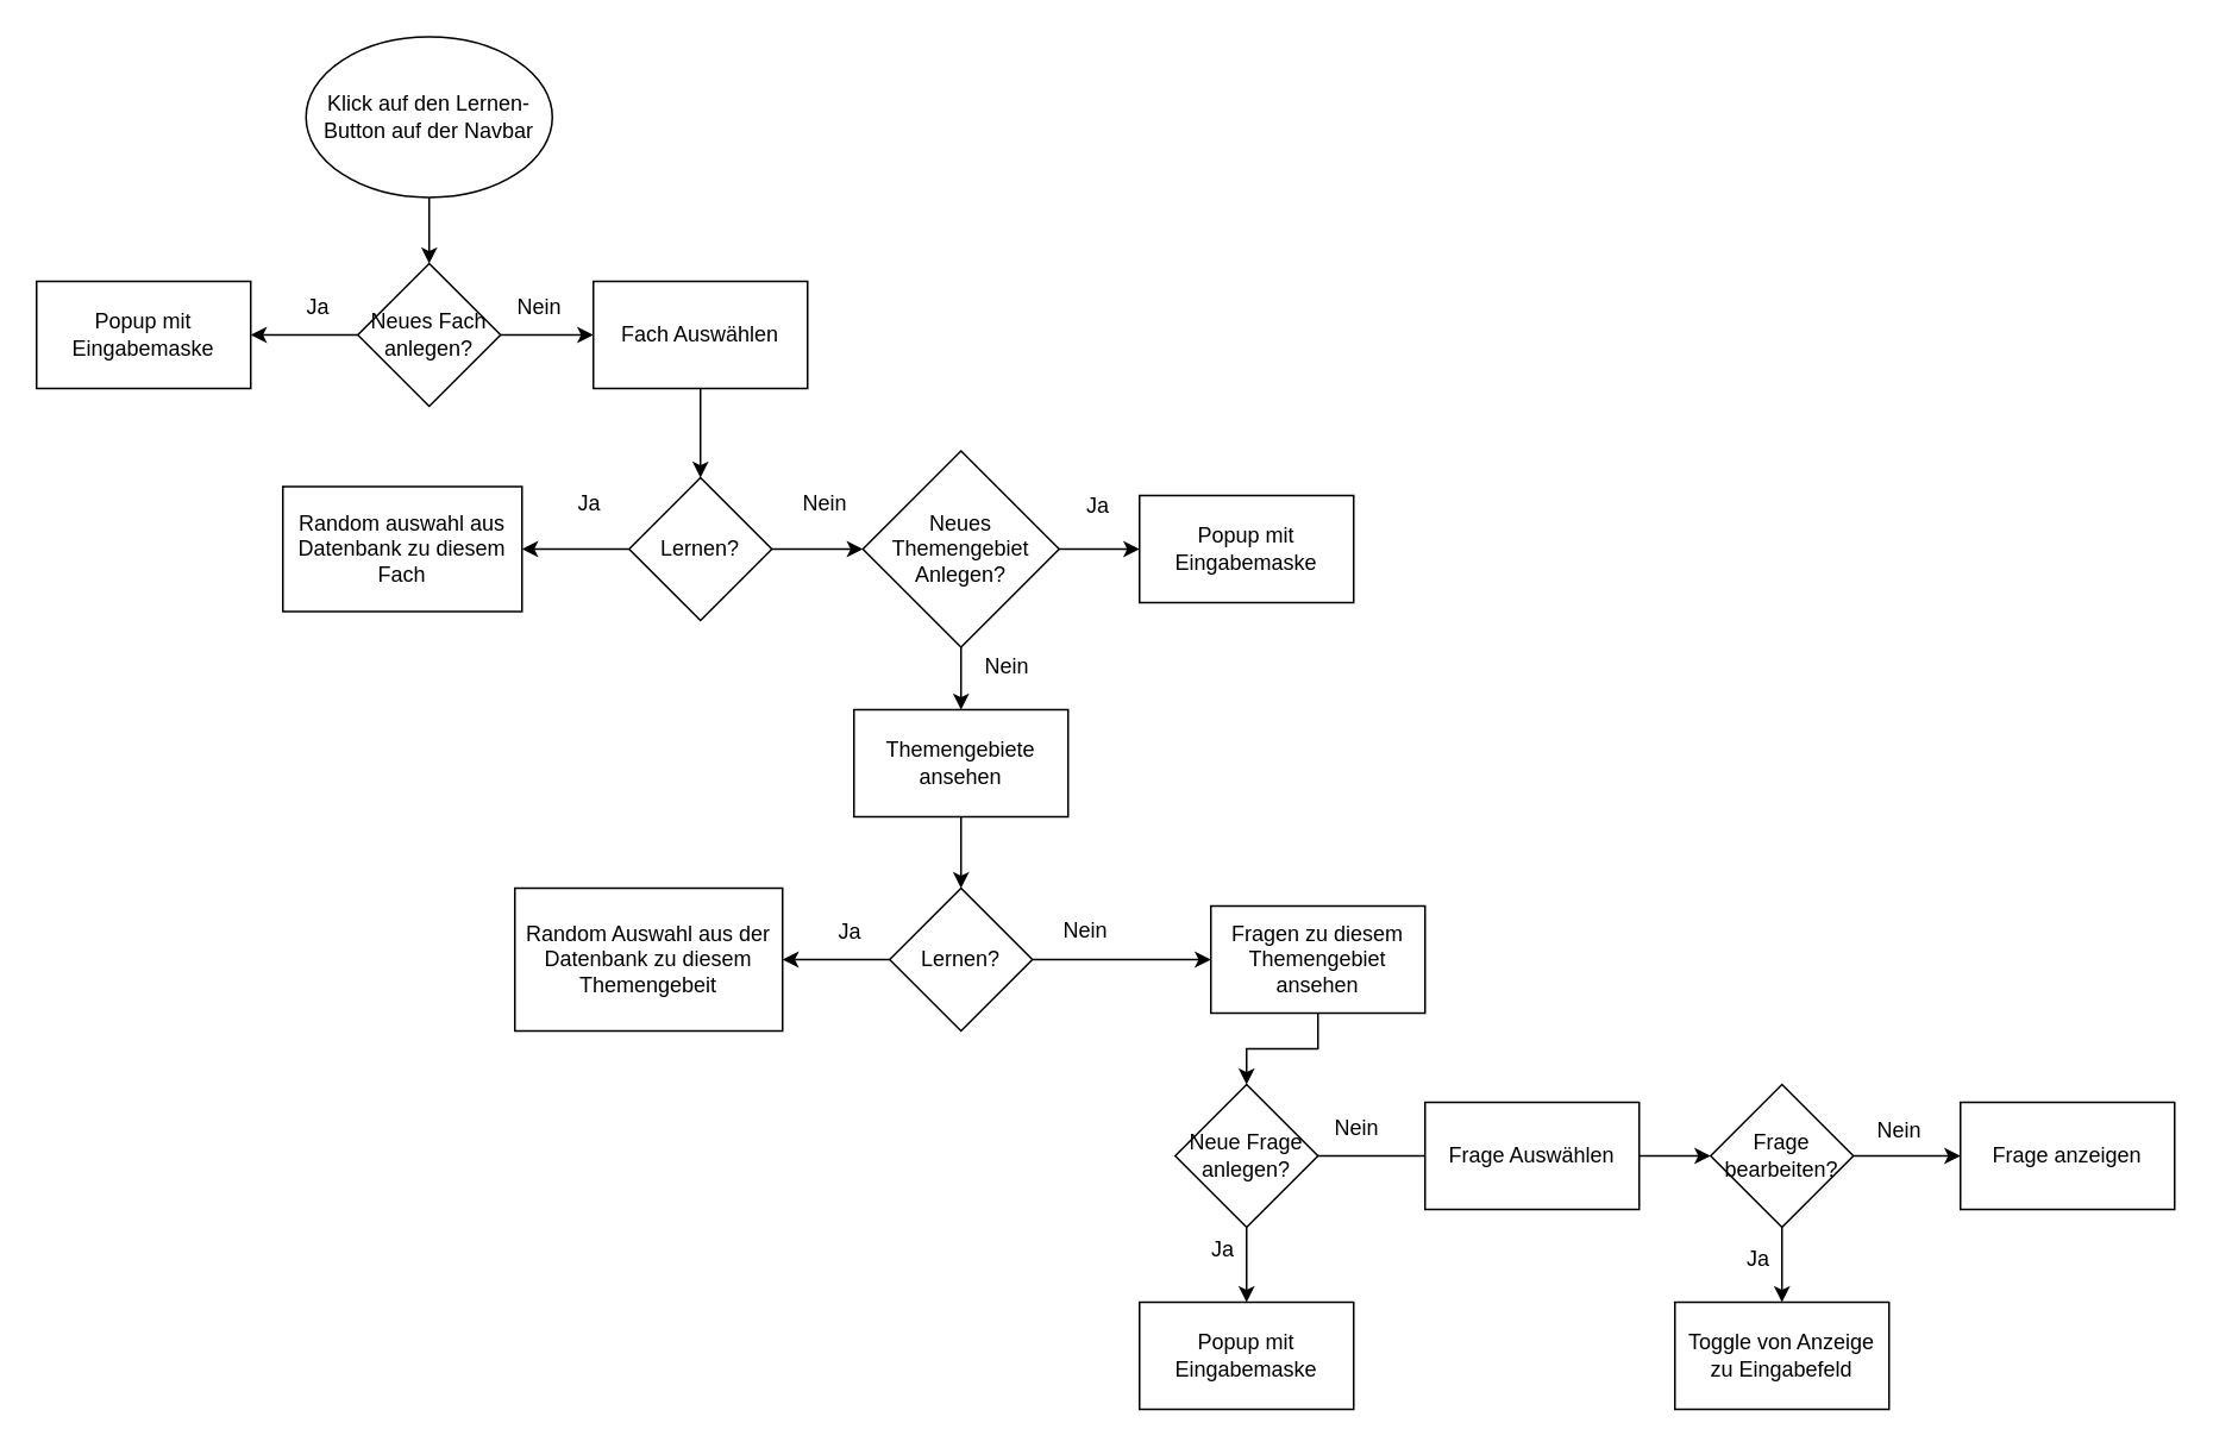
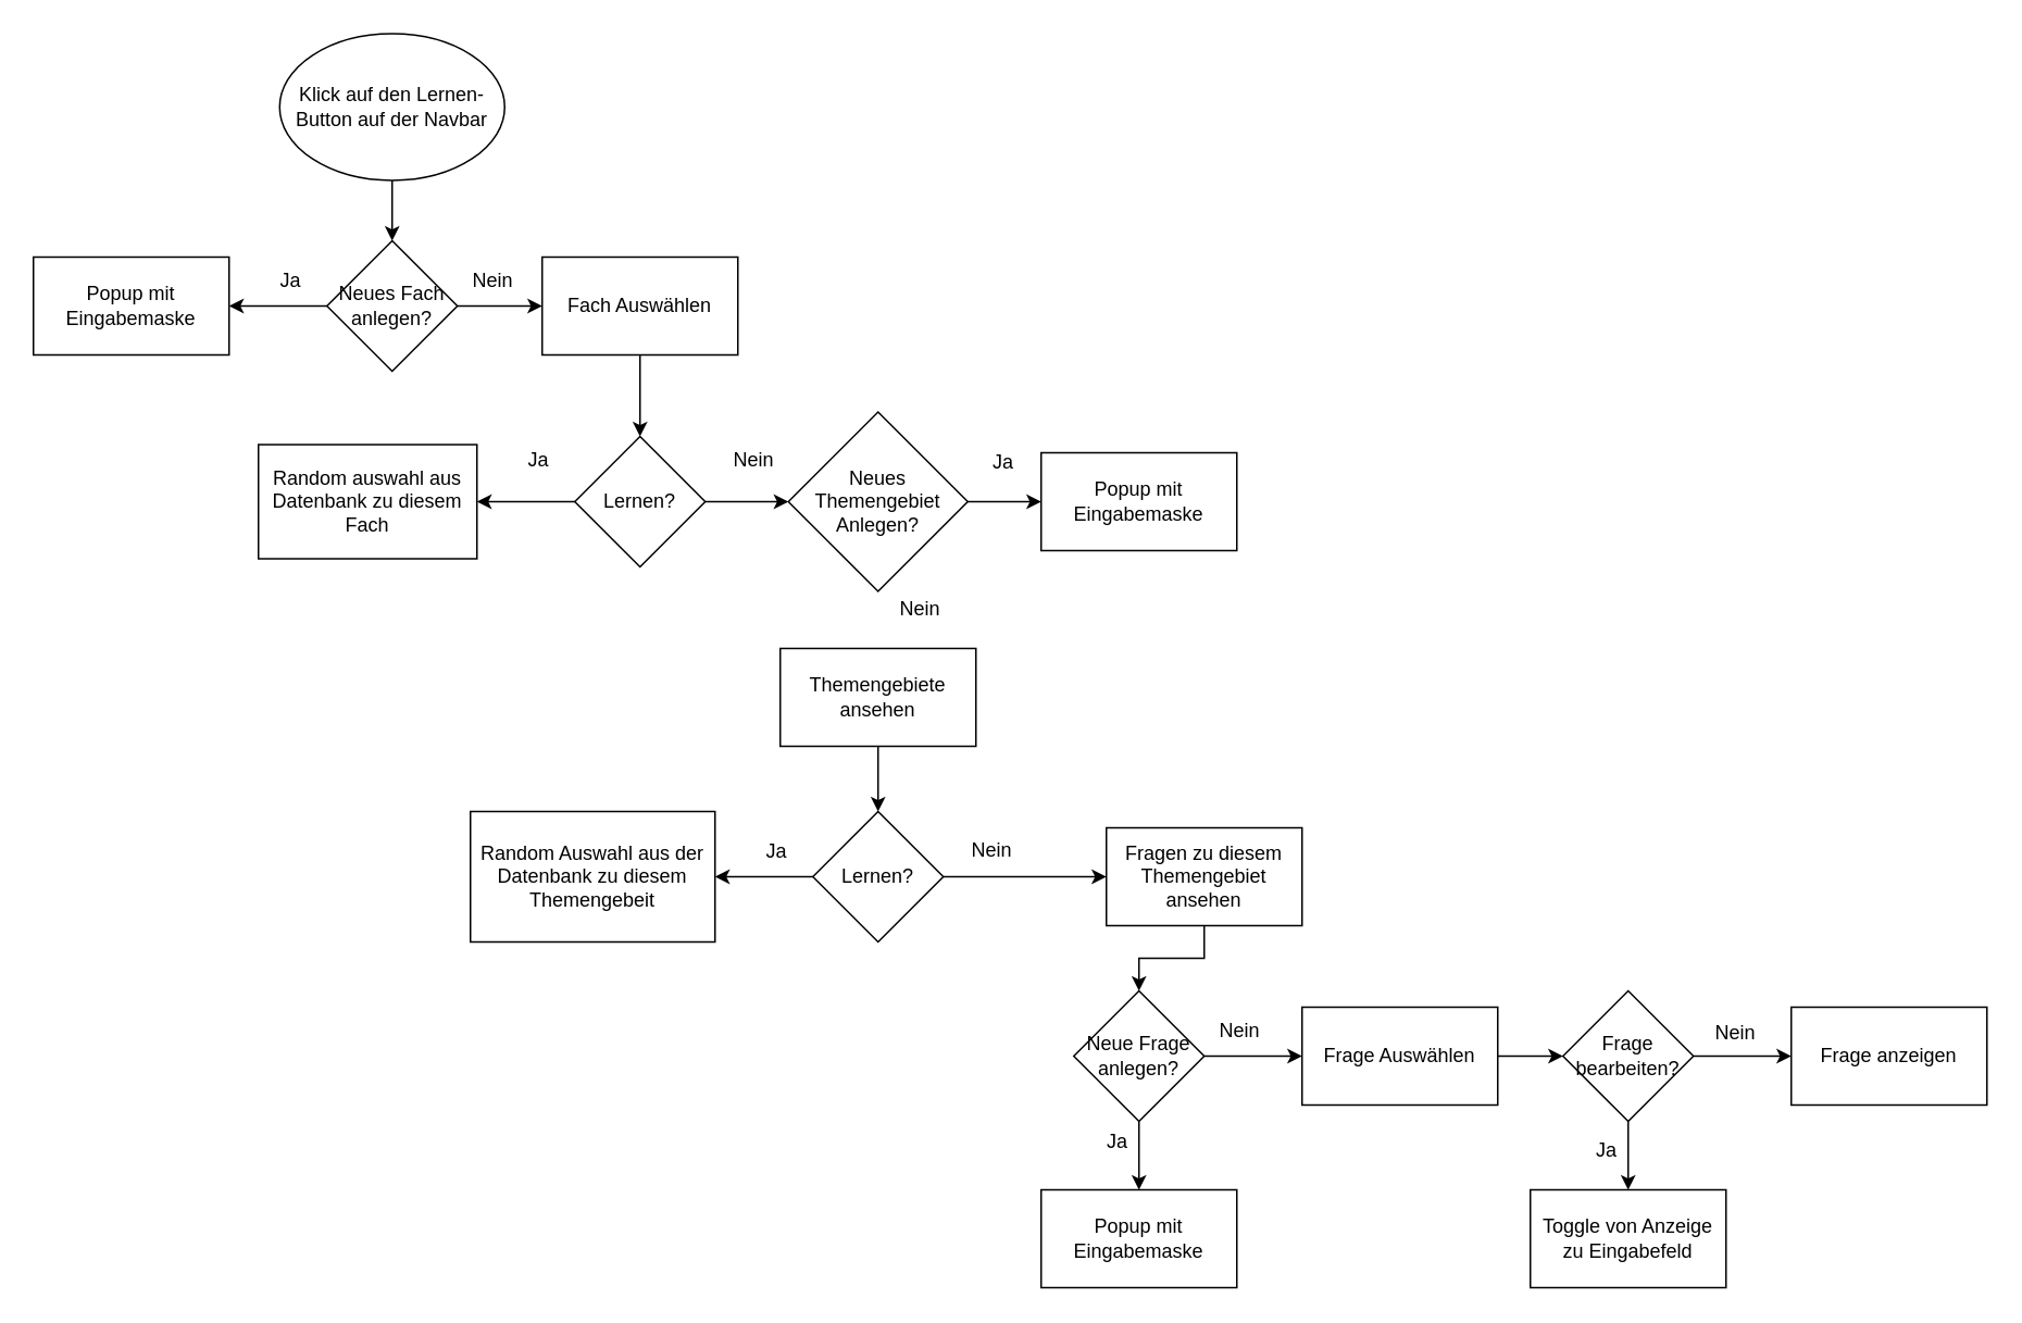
- <mxCell id="20" value="" style="edgeStyle=orthogonalEdgeStyle;rounded=0;orthogonalLoop=1;jettySize=auto;html=1;" edge="1" parent="1" source="21" target="8"><mxGeometry relative="1" as="geometry" /></mxCell>
- <mxCell id="35" value="" style="edgeStyle=orthogonalEdgeStyle;rounded=0;orthogonalLoop=1;jettySize=auto;html=1;endArrow=none;" edge="1" parent="1" source="36" target="39"><mxGeometry relative="1" as="geometry" /></mxCell>
+ <mxCell id="35" value="" style="edgeStyle=orthogonalEdgeStyle;rounded=0;orthogonalLoop=1;jettySize=auto;html=1;" edge="1" parent="1" source="36" target="39"><mxGeometry relative="1" as="geometry" /></mxCell>
